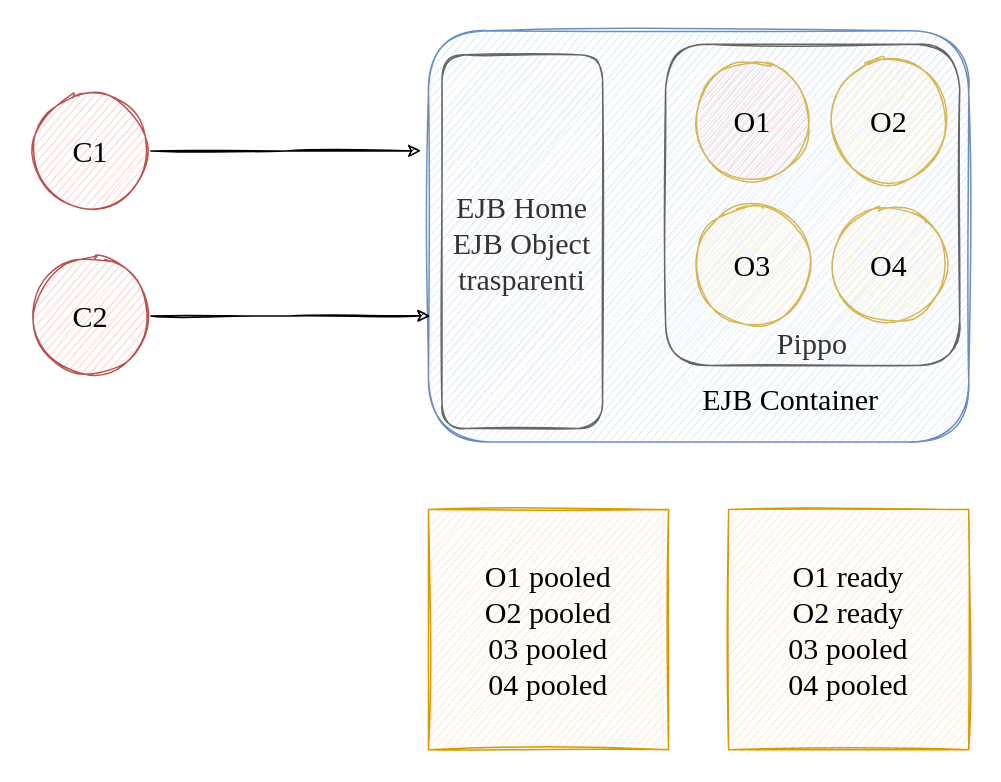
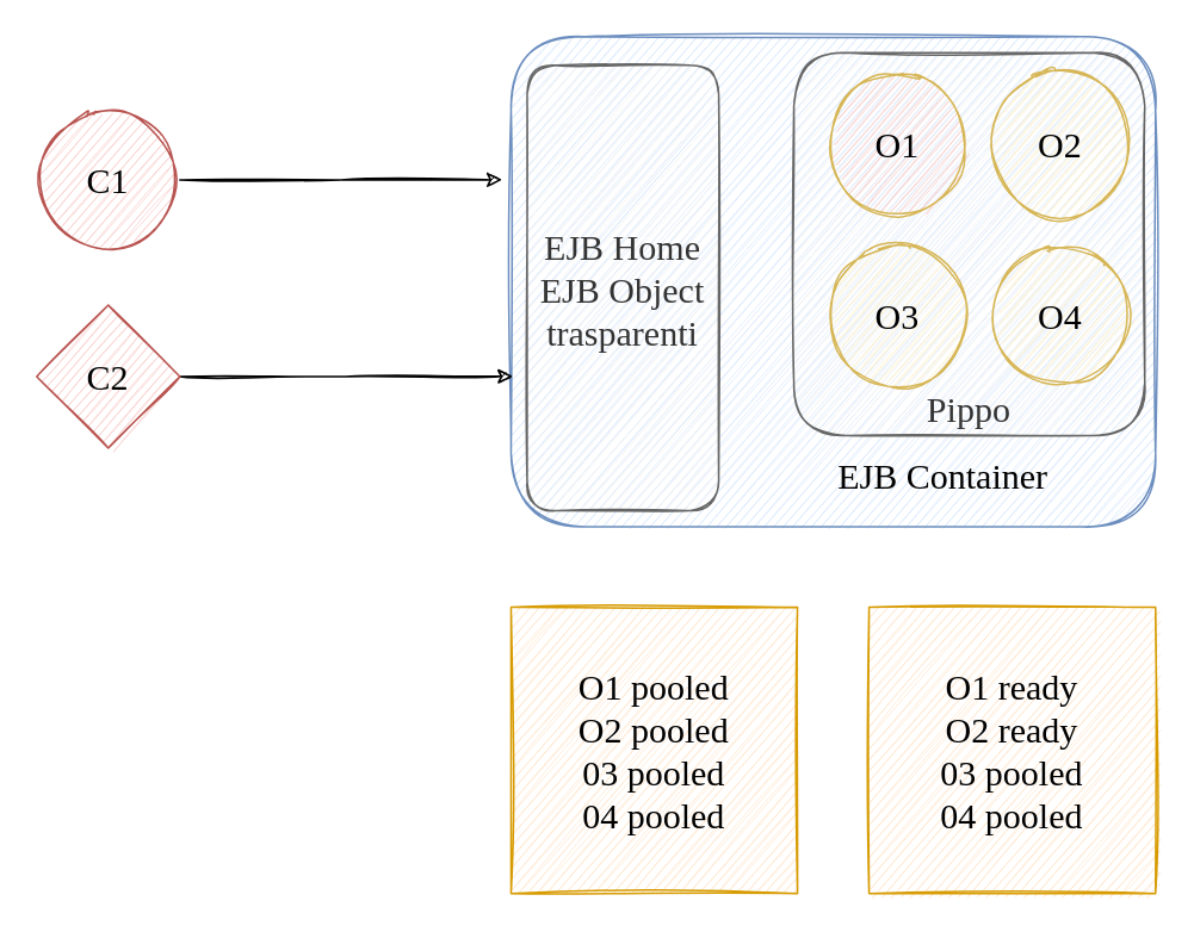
- <mxCell id="7" value="C2" style="ellipse;whiteSpace=wrap;html=1;aspect=fixed;sketch=1;fontSize=20;fontFamily=Architects Daughter;fontSource=https%3A%2F%2Ffonts.googleapis.com%2Fcss%3Ffamily%3DArchitects%2BDaughter;fillColor=#f8cecc;strokeColor=#b85450;" vertex="1" parent="1"><mxGeometry x="20" y="170" width="80" height="80" as="geometry" /></mxCell>
+ <mxCell id="7" value="C2" style="rhombus;whiteSpace=wrap;html=1;aspect=fixed;sketch=1;fontSize=20;fontFamily=Architects Daughter;fontSource=https%3A%2F%2Ffonts.googleapis.com%2Fcss%3Ffamily%3DArchitects%2BDaughter;fillColor=#f8cecc;strokeColor=#b85450;" vertex="1" parent="1"><mxGeometry x="20" y="170" width="80" height="80" as="geometry" /></mxCell>
